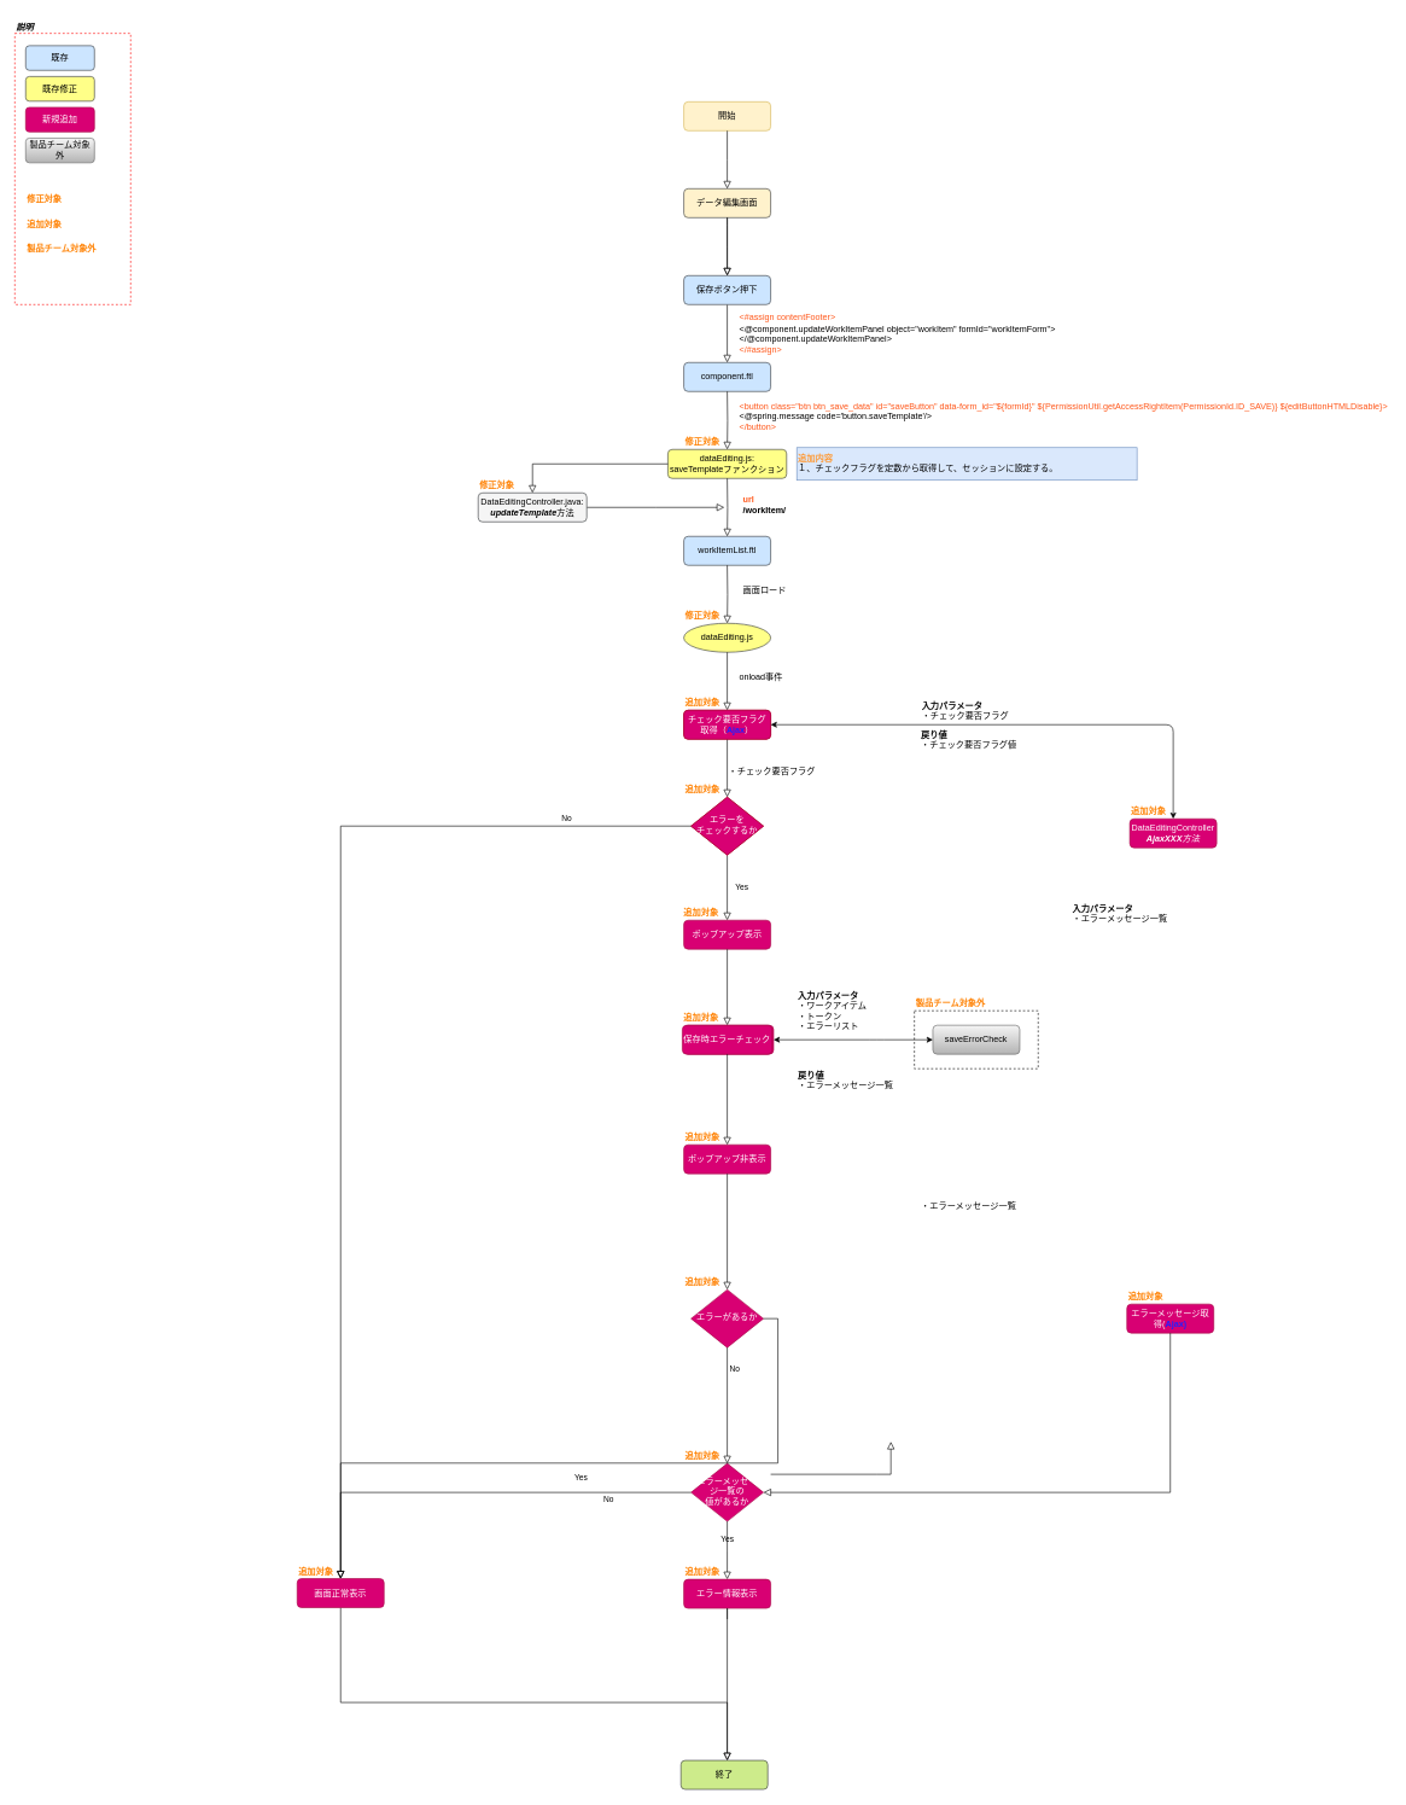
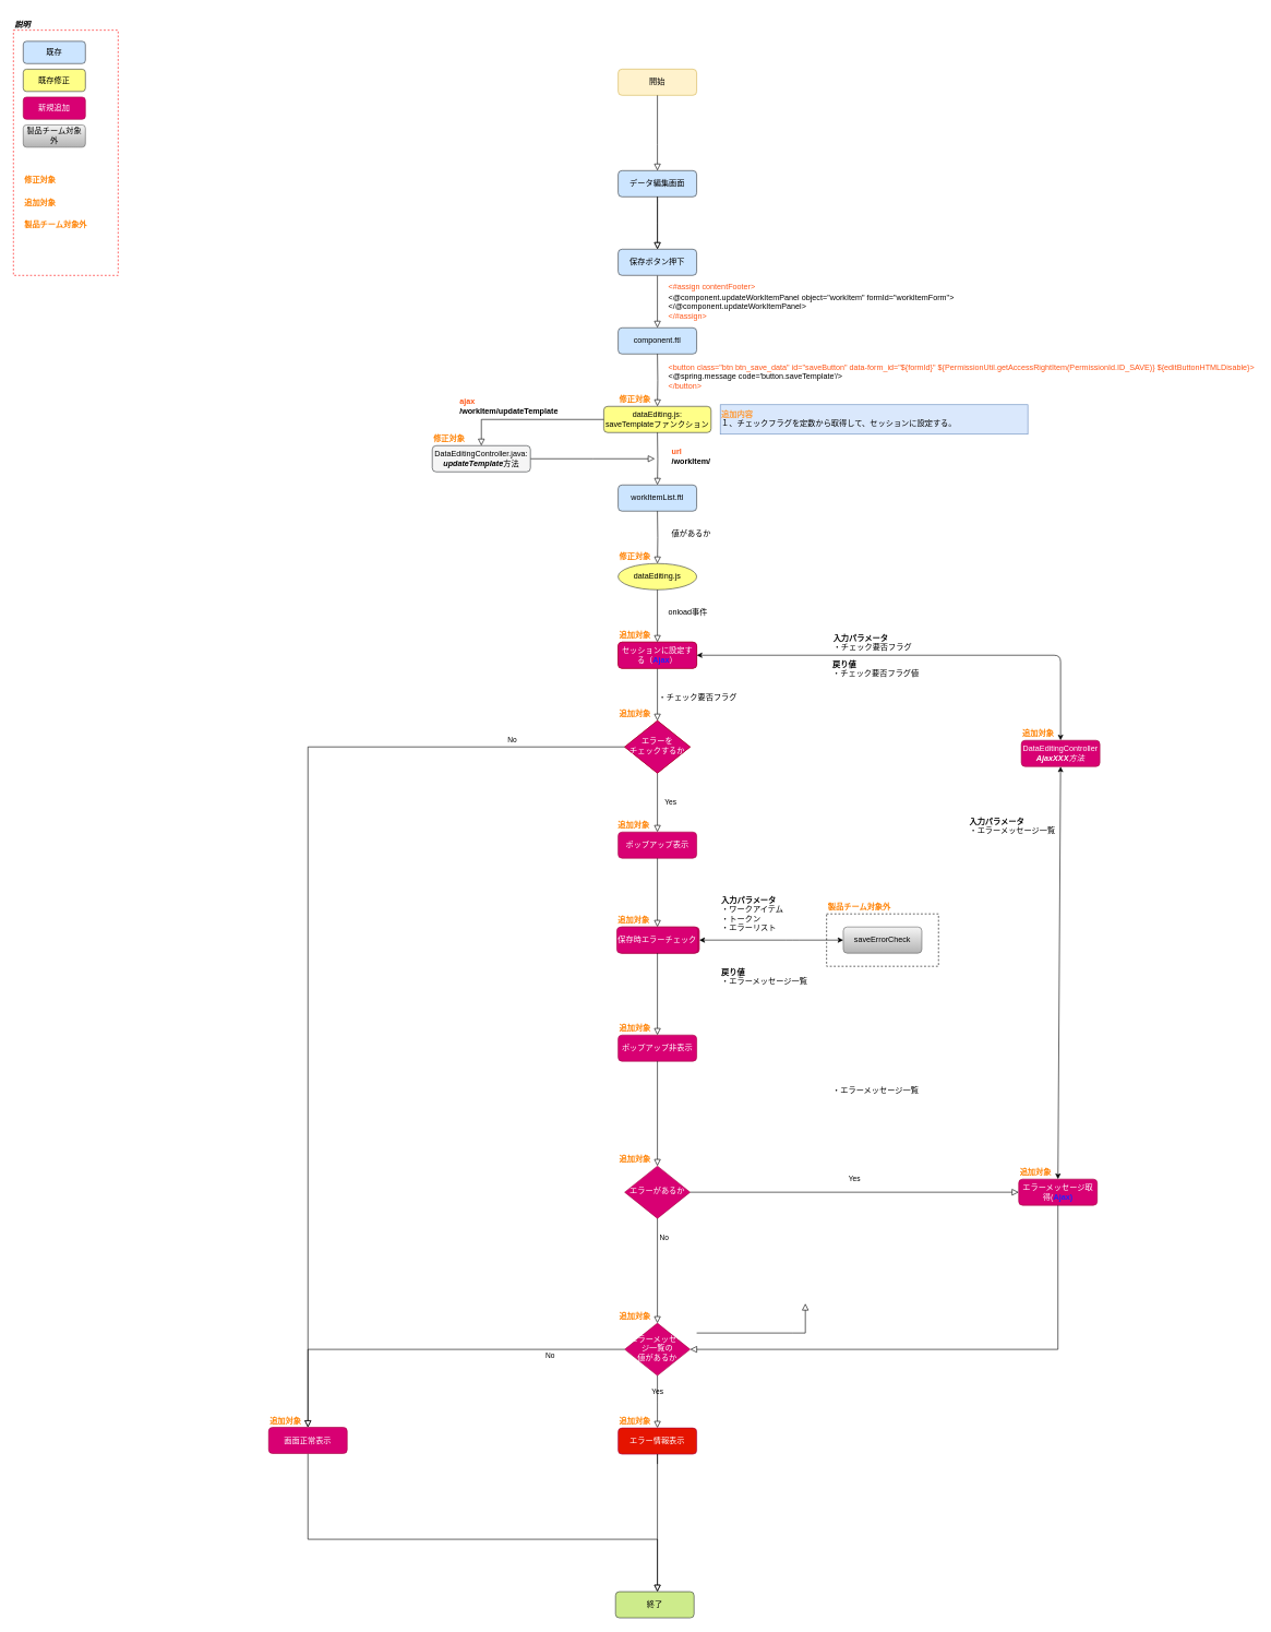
- <mxCell id="11" value="開始" style="rounded=1;whiteSpace=wrap;html=1;fontSize=12;glass=0;strokeWidth=1;shadow=0;fillColor=#fff2cc;strokeColor=#d6b656;" parent="1" vertex="1"><mxGeometry x="944" y="140" width="120" height="40" as="geometry" /></mxCell>
+ <mxCell id="11" value="開始" style="rounded=1;whiteSpace=wrap;html=1;fontSize=12;glass=0;strokeWidth=1;shadow=0;fillColor=#fff2cc;strokeColor=#d6b656;" parent="1" vertex="1"><mxGeometry x="944" y="105" width="120" height="40" as="geometry" /></mxCell>
- <mxCell id="7" value="データ編集画面" style="rounded=1;whiteSpace=wrap;html=1;fontSize=12;glass=0;strokeWidth=1;shadow=0;fillColor=#fff2cc;strokeColor=#36393d;" parent="1" vertex="1"><mxGeometry x="944" y="260" width="120" height="40" as="geometry" /></mxCell>
+ <mxCell id="7" value="データ編集画面" style="rounded=1;whiteSpace=wrap;html=1;fontSize=12;glass=0;strokeWidth=1;shadow=0;fillColor=#cce5ff;strokeColor=#36393d;" parent="1" vertex="1"><mxGeometry x="944" y="260" width="120" height="40" as="geometry" /></mxCell>
+ <mxCell id="83" value="&lt;font color=&quot;#ff5517&quot;&gt;&lt;b&gt;ajax&lt;/b&gt;&lt;/font&gt;&lt;br&gt;&lt;b&gt;/workItem/updateTemplate&lt;/b&gt;" style="text;html=1;strokeColor=none;fillColor=none;align=left;verticalAlign=middle;whiteSpace=wrap;rounded=0;" parent="1" vertex="1"><mxGeometry x="700" y="600" width="160" height="40" as="geometry" /></mxCell>
- <mxCell id="64" value="画面ロード" style="text;html=1;strokeColor=none;fillColor=none;align=left;verticalAlign=middle;whiteSpace=wrap;rounded=0;" parent="1" vertex="1"><mxGeometry x="1024" y="800" width="90" height="30" as="geometry" /></mxCell>
+ <mxCell id="64" value="値があるか" style="text;html=1;strokeColor=none;fillColor=none;align=left;verticalAlign=middle;whiteSpace=wrap;rounded=0;" parent="1" vertex="1"><mxGeometry x="1024" y="800" width="90" height="30" as="geometry" /></mxCell>
- <mxCell id="28" value="チェック要否フラグ取得（&lt;b&gt;&lt;font color=&quot;#2121ff&quot;&gt;Ajax&lt;/font&gt;&lt;/b&gt;）" style="rounded=1;whiteSpace=wrap;html=1;fontSize=12;glass=0;strokeWidth=1;shadow=0;fillColor=#d80073;strokeColor=#A50040;fontColor=#ffffff;" parent="1" vertex="1"><mxGeometry x="944" y="980" width="120" height="40" as="geometry" /></mxCell>
+ <mxCell id="28" value="セッションに設定する（&lt;b&gt;&lt;font color=&quot;#2121ff&quot;&gt;Ajax&lt;/font&gt;&lt;/b&gt;）" style="rounded=1;whiteSpace=wrap;html=1;fontSize=12;glass=0;strokeWidth=1;shadow=0;fillColor=#d80073;strokeColor=#A50040;fontColor=#ffffff;" parent="1" vertex="1"><mxGeometry x="944" y="980" width="120" height="40" as="geometry" /></mxCell>
+ <mxCell id="72" value="" style="endArrow=classic;startArrow=classic;html=1;fontColor=#000000;entryX=0.5;entryY=0;entryDx=0;entryDy=0;exitX=0.5;exitY=1;exitDx=0;exitDy=0;" parent="1" source="71" target="30" edge="1"><mxGeometry width="50" height="50" relative="1" as="geometry"><mxPoint x="1960" y="1440" as="sourcePoint" /><mxPoint x="1600" y="1440" as="targetPoint" /><Array as="points" /></mxGeometry></mxCell>
- <mxCell id="87" value="Yes" style="rounded=0;html=1;jettySize=auto;orthogonalLoop=1;fontSize=11;endArrow=block;endFill=0;endSize=8;strokeWidth=1;shadow=0;labelBackgroundColor=none;edgeStyle=orthogonalEdgeStyle;exitX=1;exitY=0.5;exitDx=0;exitDy=0;" edge="1" parent="1" source="26" target="75"><mxGeometry y="20" relative="1" as="geometry"><mxPoint as="offset" /><mxPoint x="1439" y="1920" as="targetPoint" /><mxPoint x="1146" y="1880" as="sourcePoint" /></mxGeometry></mxCell>
+ <mxCell id="87" value="Yes" style="rounded=0;html=1;jettySize=auto;orthogonalLoop=1;fontSize=11;endArrow=block;endFill=0;endSize=8;strokeWidth=1;shadow=0;labelBackgroundColor=none;edgeStyle=orthogonalEdgeStyle;entryX=0;entryY=0.5;entryDx=0;entryDy=0;exitX=1;exitY=0.5;exitDx=0;exitDy=0;" edge="1" parent="1" source="26" target="30"><mxGeometry y="20" relative="1" as="geometry"><mxPoint as="offset" /><mxPoint x="1439" y="1920" as="targetPoint" /><mxPoint x="1146" y="1880" as="sourcePoint" /></mxGeometry></mxCell>
- <mxCell id="34" value="エラー情報表示" style="rounded=1;whiteSpace=wrap;html=1;fontSize=12;glass=0;strokeWidth=1;shadow=0;fillColor=#d80073;strokeColor=#A50040;fontColor=#ffffff;" parent="1" vertex="1"><mxGeometry x="944" y="2180" width="120" height="40" as="geometry" /></mxCell>
+ <mxCell id="34" value="エラー情報表示" style="rounded=1;whiteSpace=wrap;html=1;fontSize=12;glass=0;strokeWidth=1;shadow=0;fillColor=#e51400;strokeColor=#A50040;fontColor=#ffffff;" parent="1" vertex="1"><mxGeometry x="944" y="2180" width="120" height="40" as="geometry" /></mxCell>
